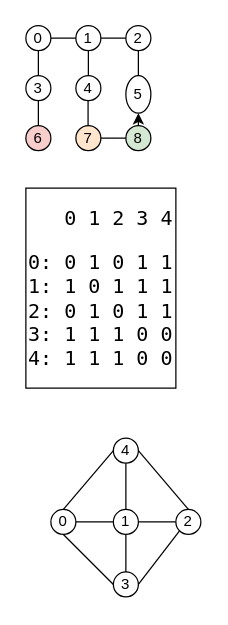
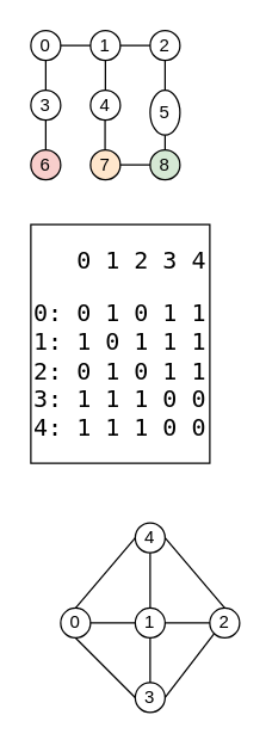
- <mxCell id="16" value="" style="endArrow=classic;html=1;rounded=0;exitX=0.5;exitY=0;exitDx=0;exitDy=0;entryX=0.5;entryY=1;entryDx=0;entryDy=0;" edge="1" parent="1" source="7" target="6"><mxGeometry width="50" height="50" relative="1" as="geometry"><mxPoint x="80" y="110" as="sourcePoint" /><mxPoint x="80" y="90" as="targetPoint" /></mxGeometry></mxCell>
+ <mxCell id="16" value="" style="endArrow=none;html=1;rounded=0;exitX=0.5;exitY=0;exitDx=0;exitDy=0;entryX=0.5;entryY=1;entryDx=0;entryDy=0;" edge="1" parent="1" source="7" target="6"><mxGeometry width="50" height="50" relative="1" as="geometry"><mxPoint x="80" y="110" as="sourcePoint" /><mxPoint x="80" y="90" as="targetPoint" /></mxGeometry></mxCell>
